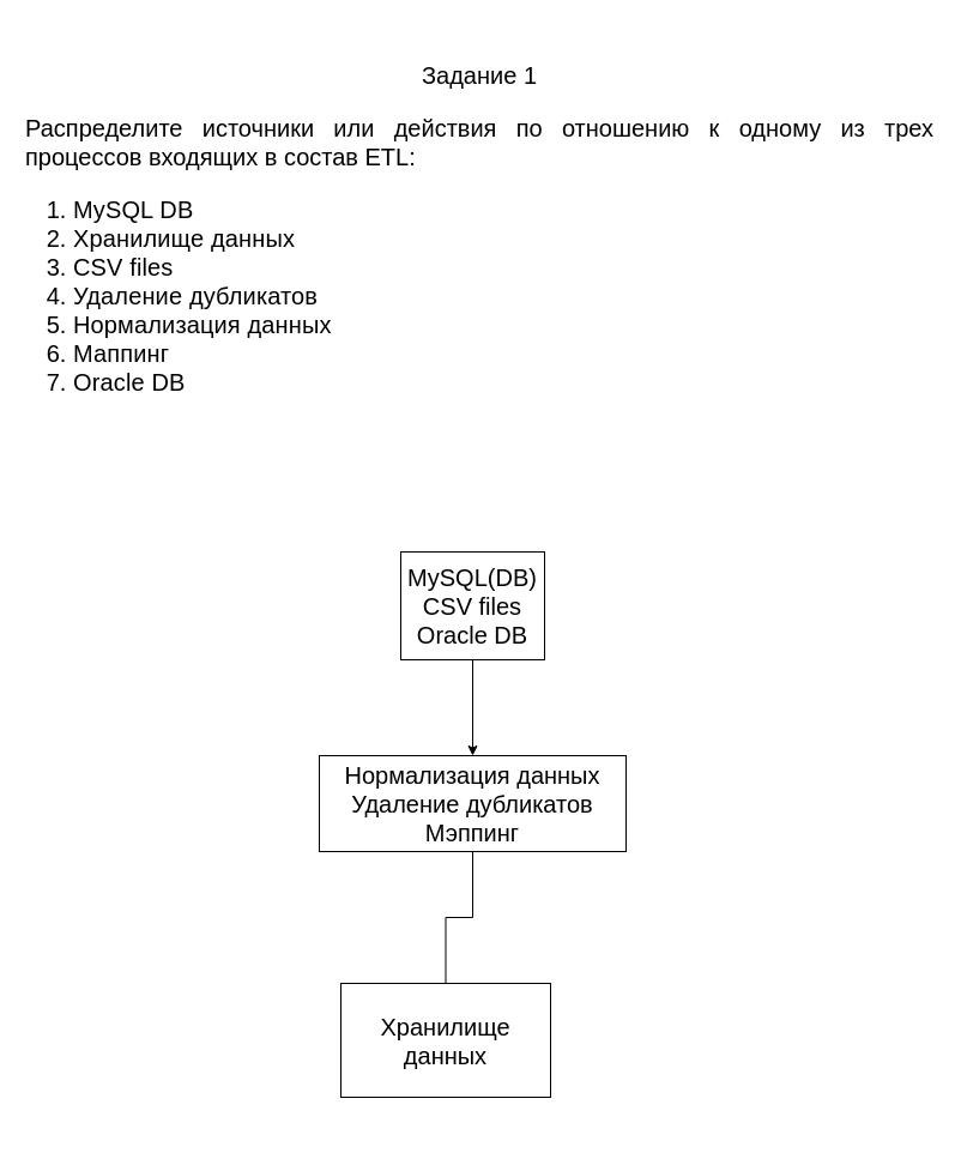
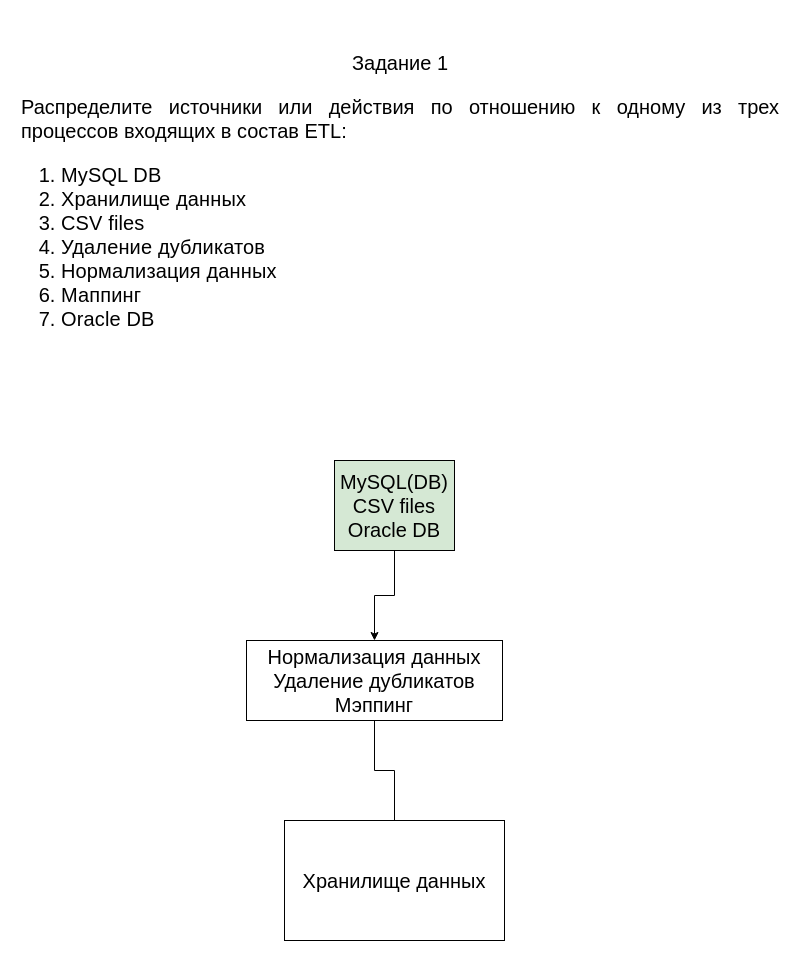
- <mxCell id="3" value="&lt;font style=&quot;font-size: 20px;&quot;&gt;MySQL(DB)&lt;br&gt;CSV files&lt;br&gt;Oracle DB&lt;br&gt;&lt;/font&gt;" style="rounded=0;whiteSpace=wrap;html=1;" parent="1" vertex="1"><mxGeometry x="334" y="460" width="120" height="90" as="geometry" /></mxCell>
+ <mxCell id="3" value="&lt;font style=&quot;font-size: 20px;&quot;&gt;MySQL(DB)&lt;br&gt;CSV files&lt;br&gt;Oracle DB&lt;br&gt;&lt;/font&gt;" style="rounded=0;whiteSpace=wrap;html=1;fillColor=#d5e8d4;" parent="1" vertex="1"><mxGeometry x="334" y="460" width="120" height="90" as="geometry" /></mxCell>
- <mxCell id="5" value="Нормализация данных&lt;br&gt;Удаление дубликатов&lt;br&gt;Мэппинг" style="rounded=0;whiteSpace=wrap;html=1;fontSize=20;" parent="1" vertex="1"><mxGeometry x="266" y="630" width="256" height="80" as="geometry" /></mxCell>
+ <mxCell id="5" value="Нормализация данных&lt;br&gt;Удаление дубликатов&lt;br&gt;Мэппинг" style="rounded=0;whiteSpace=wrap;html=1;fontSize=20;" parent="1" vertex="1"><mxGeometry x="246" y="640" width="256" height="80" as="geometry" /></mxCell>
- <mxCell id="6" value="Хранилище данных" style="rounded=0;whiteSpace=wrap;html=1;fontSize=20;" parent="1" vertex="1"><mxGeometry x="284" y="820" width="175" height="95" as="geometry" /></mxCell>
+ <mxCell id="6" value="Хранилище данных" style="rounded=0;whiteSpace=wrap;html=1;fontSize=20;" parent="1" vertex="1"><mxGeometry x="284" y="820" width="220" height="120" as="geometry" /></mxCell>
